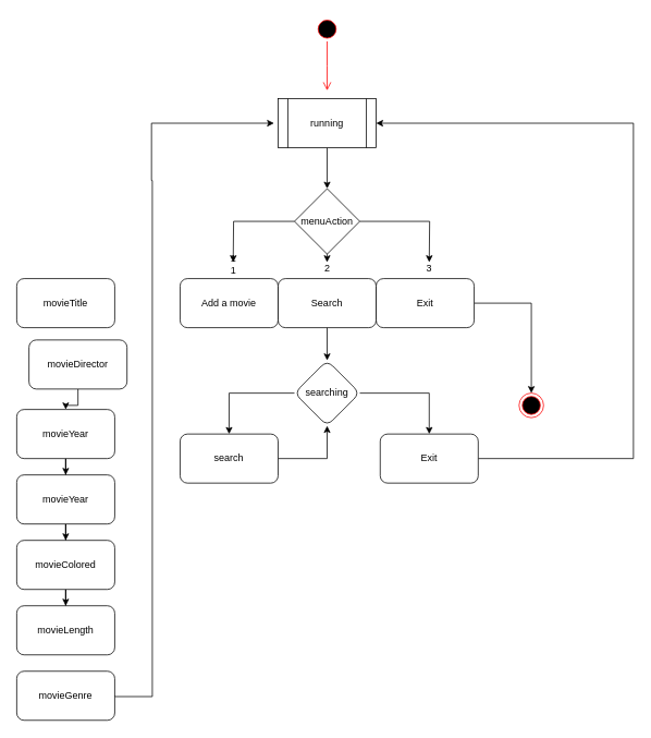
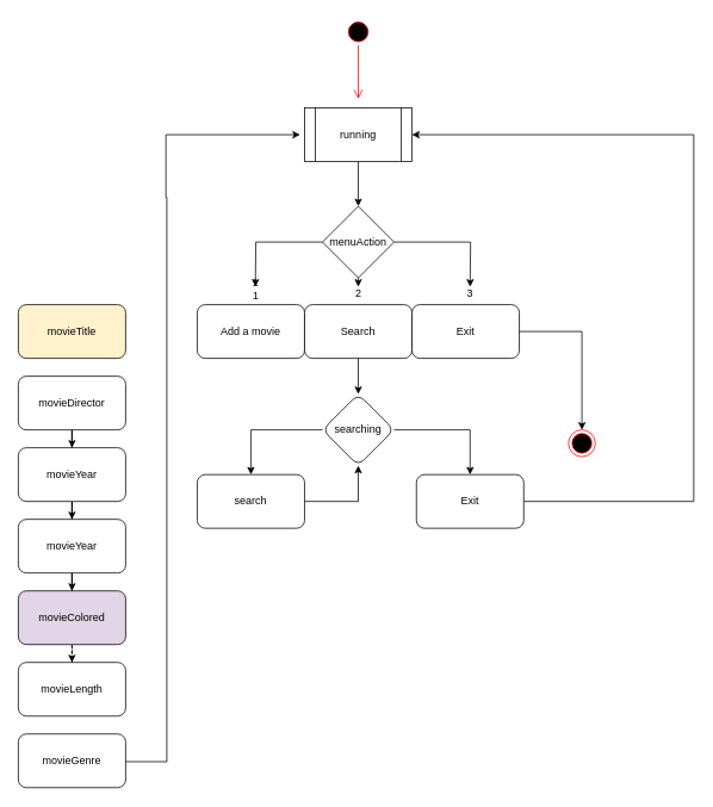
- <mxCell id="24" value="movieTitle" style="rounded=1;whiteSpace=wrap;html=1;" vertex="1" parent="1"><mxGeometry x="20" y="340" width="120" height="60" as="geometry" /></mxCell>
+ <mxCell id="24" value="movieTitle" style="rounded=1;whiteSpace=wrap;html=1;fillColor=#fff2cc;" vertex="1" parent="1"><mxGeometry x="20" y="340" width="120" height="60" as="geometry" /></mxCell>
- <mxCell id="26" value="movieDirector" style="rounded=1;whiteSpace=wrap;html=1;" vertex="1" parent="1"><mxGeometry x="35" y="415" width="120" height="60" as="geometry" /></mxCell>
+ <mxCell id="26" value="movieDirector" style="rounded=1;whiteSpace=wrap;html=1;" vertex="1" parent="1"><mxGeometry x="20" y="420" width="120" height="60" as="geometry" /></mxCell>
- <mxCell id="32" value="movieColored" style="rounded=1;whiteSpace=wrap;html=1;" vertex="1" parent="1"><mxGeometry x="20" y="660" width="120" height="60" as="geometry" /></mxCell>
+ <mxCell id="32" value="movieColored" style="rounded=1;whiteSpace=wrap;html=1;fillColor=#e1d5e7;" vertex="1" parent="1"><mxGeometry x="20" y="660" width="120" height="60" as="geometry" /></mxCell>
- <mxCell id="31" value="" style="edgeStyle=orthogonalEdgeStyle;rounded=0;orthogonalLoop=1;jettySize=auto;html=1;" edge="1" parent="1" source="32" target="33"><mxGeometry relative="1" as="geometry" /></mxCell>
+ <mxCell id="31" value="" style="edgeStyle=orthogonalEdgeStyle;rounded=0;orthogonalLoop=1;jettySize=auto;html=1;dashed=1;" edge="1" parent="1" source="32" target="33"><mxGeometry relative="1" as="geometry" /></mxCell>
